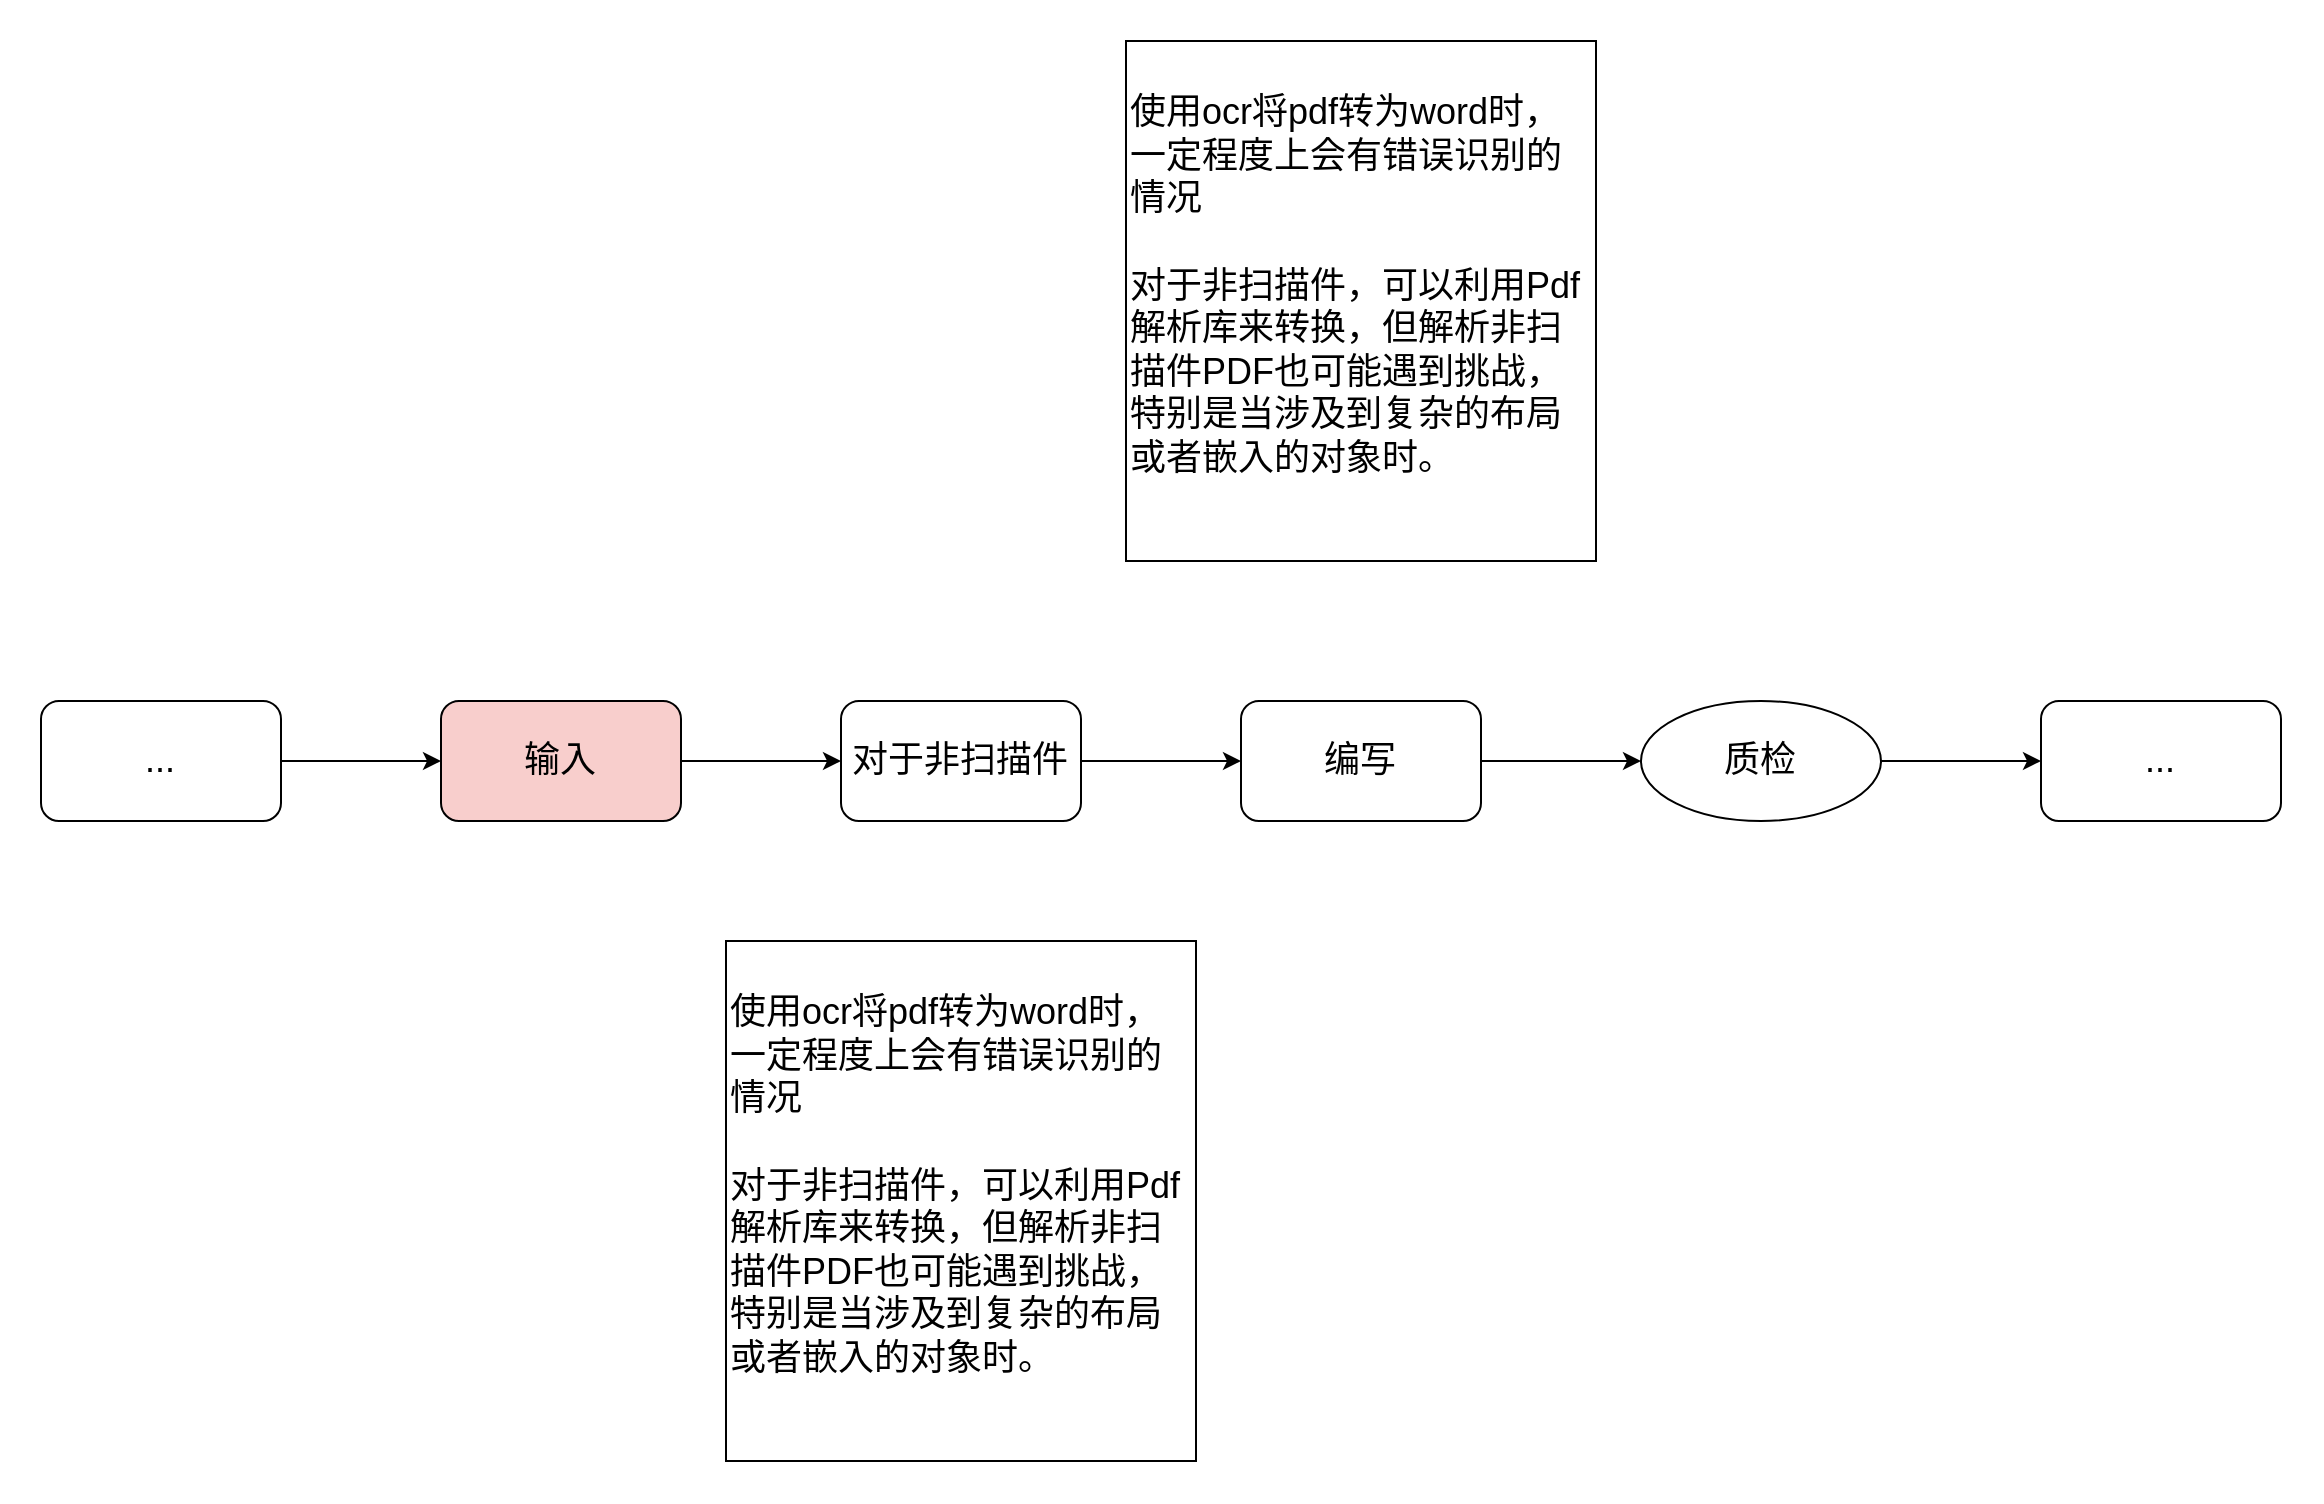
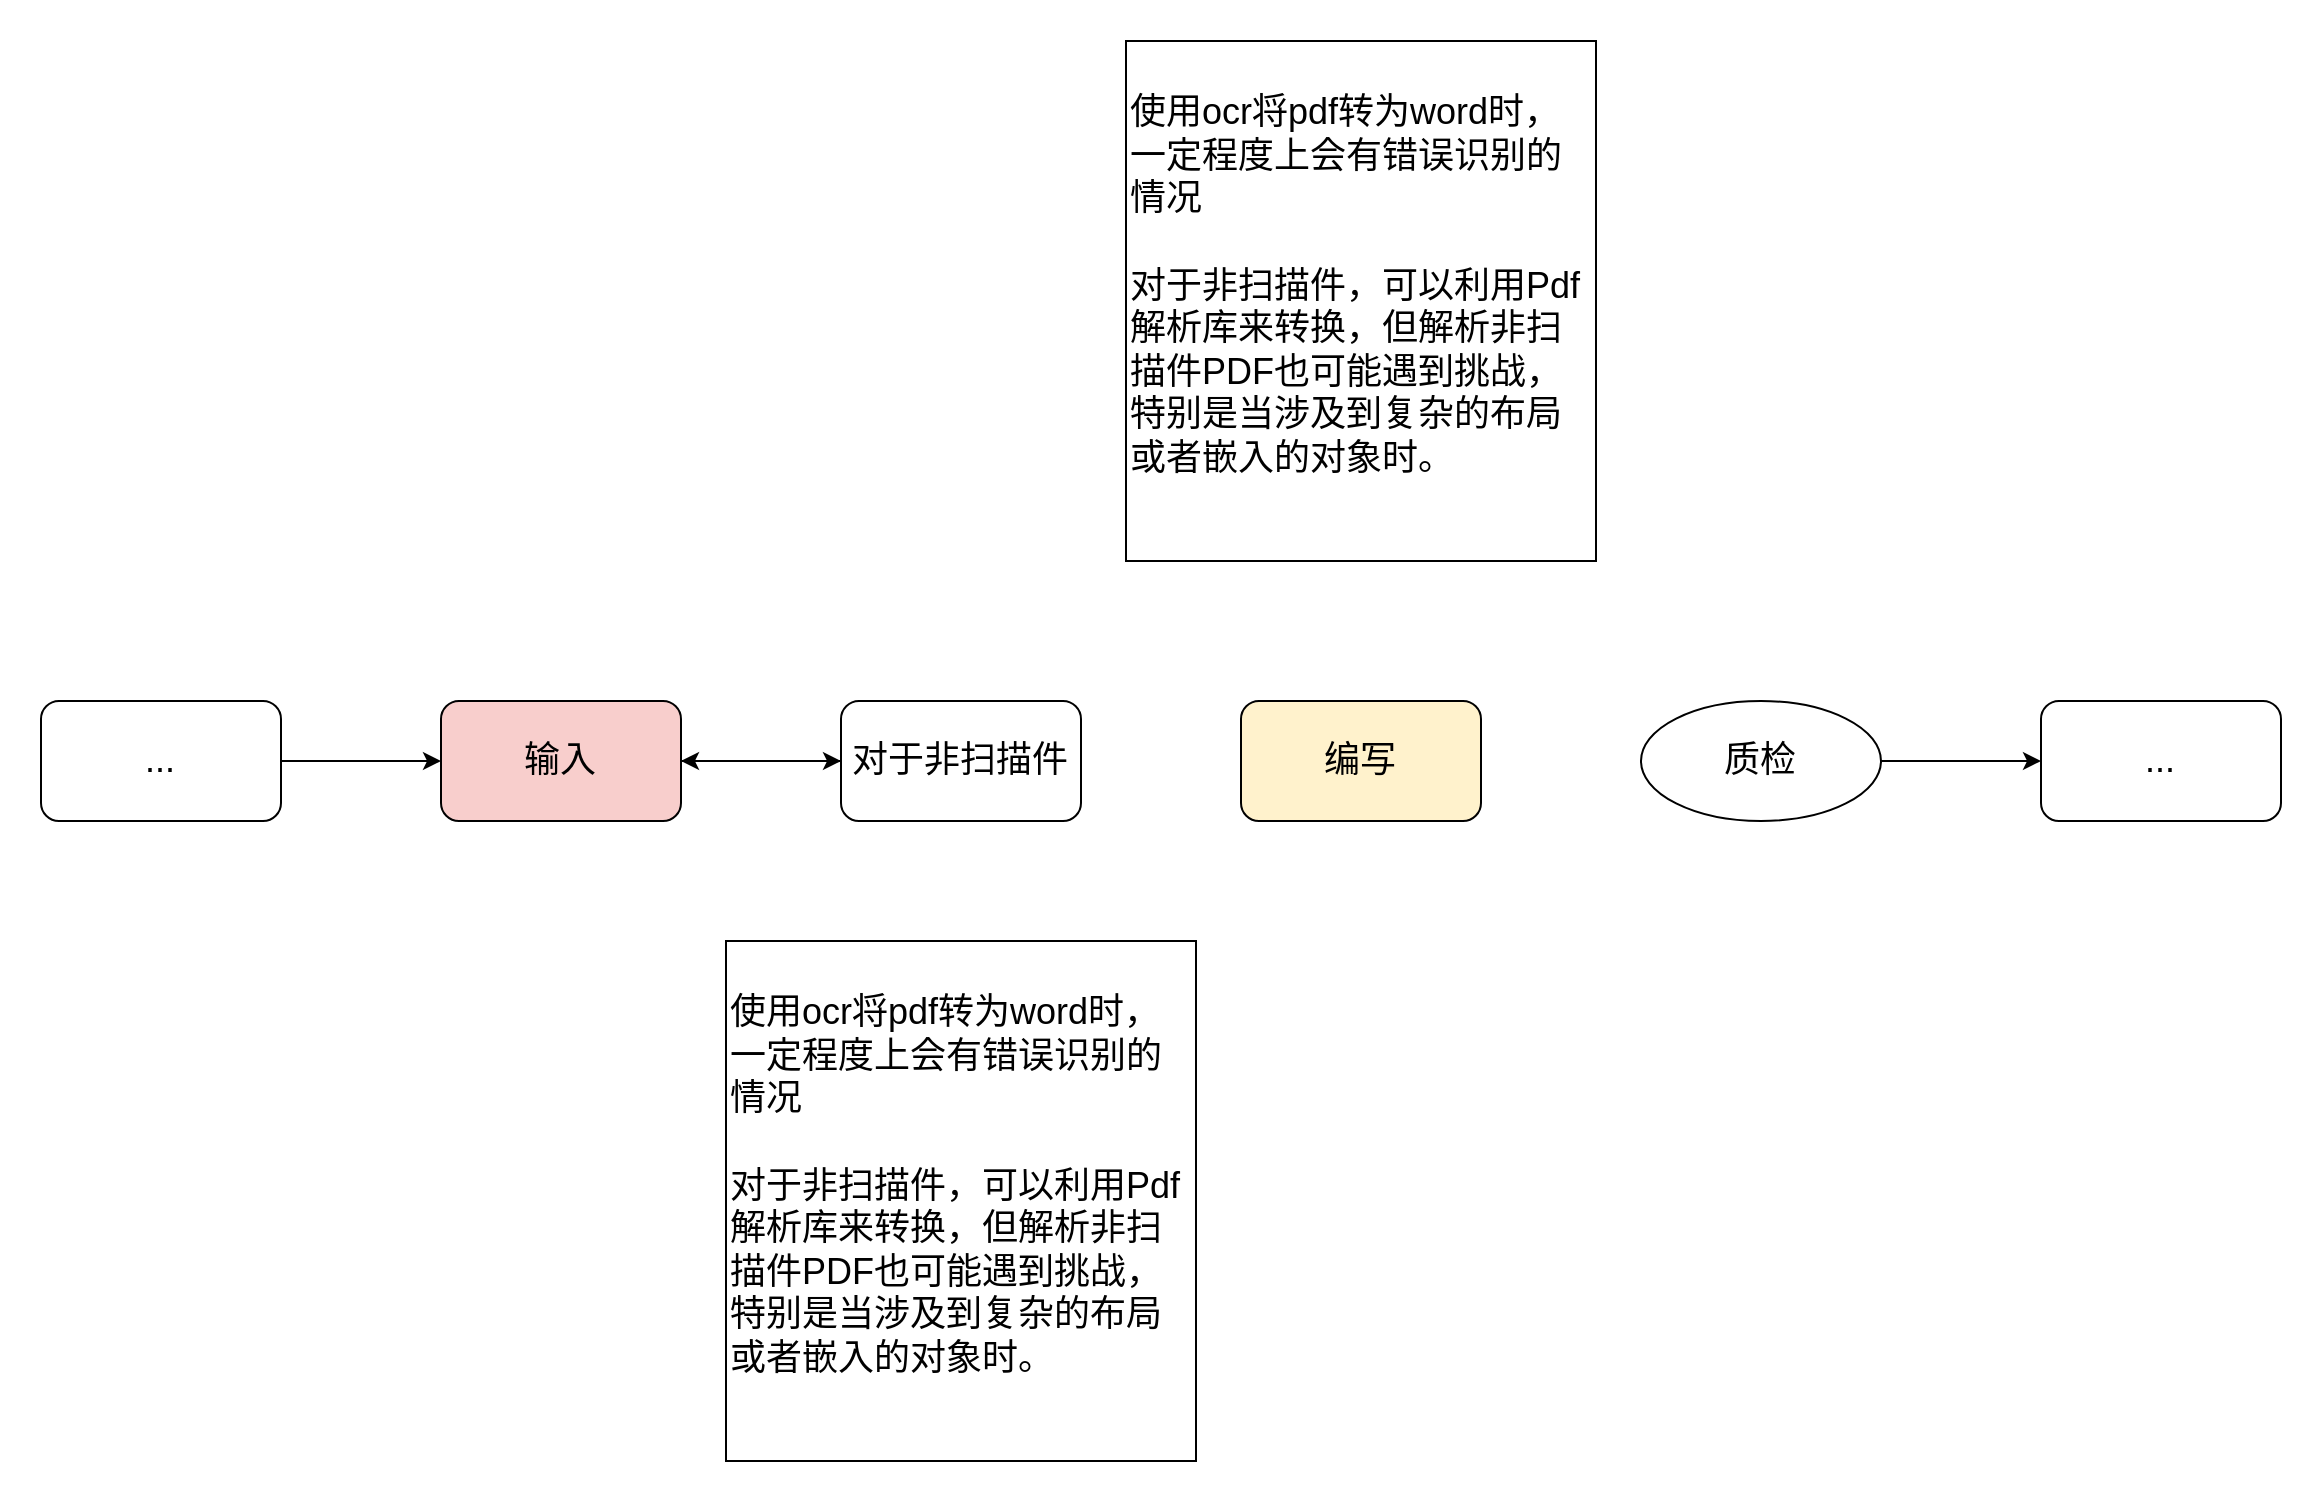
- <mxCell id="4" style="edgeStyle=orthogonalEdgeStyle;rounded=0;orthogonalLoop=1;jettySize=auto;html=1;entryX=0;entryY=0.5;entryDx=0;entryDy=0;" edge="1" parent="1" source="5" target="7"><mxGeometry relative="1" as="geometry" /></mxCell>
+ <mxCell id="4" style="edgeStyle=orthogonalEdgeStyle;rounded=0;orthogonalLoop=1;jettySize=auto;html=1;" edge="1" parent="1" source="5" target="3"><mxGeometry relative="1" as="geometry" /></mxCell>
- <mxCell id="7" value="&lt;span style=&quot;font-size: 18px;&quot;&gt;编写&lt;/span&gt;" style="rounded=1;whiteSpace=wrap;html=1;" vertex="1" parent="1"><mxGeometry x="620" y="350" width="120" height="60" as="geometry" /></mxCell>
+ <mxCell id="7" value="&lt;span style=&quot;font-size: 18px;&quot;&gt;编写&lt;/span&gt;" style="rounded=1;whiteSpace=wrap;html=1;fillColor=#fff2cc;" vertex="1" parent="1"><mxGeometry x="620" y="350" width="120" height="60" as="geometry" /></mxCell>
- <mxCell id="6" style="edgeStyle=orthogonalEdgeStyle;rounded=0;orthogonalLoop=1;jettySize=auto;html=1;" edge="1" parent="1" source="7" target="9"><mxGeometry relative="1" as="geometry" /></mxCell>
